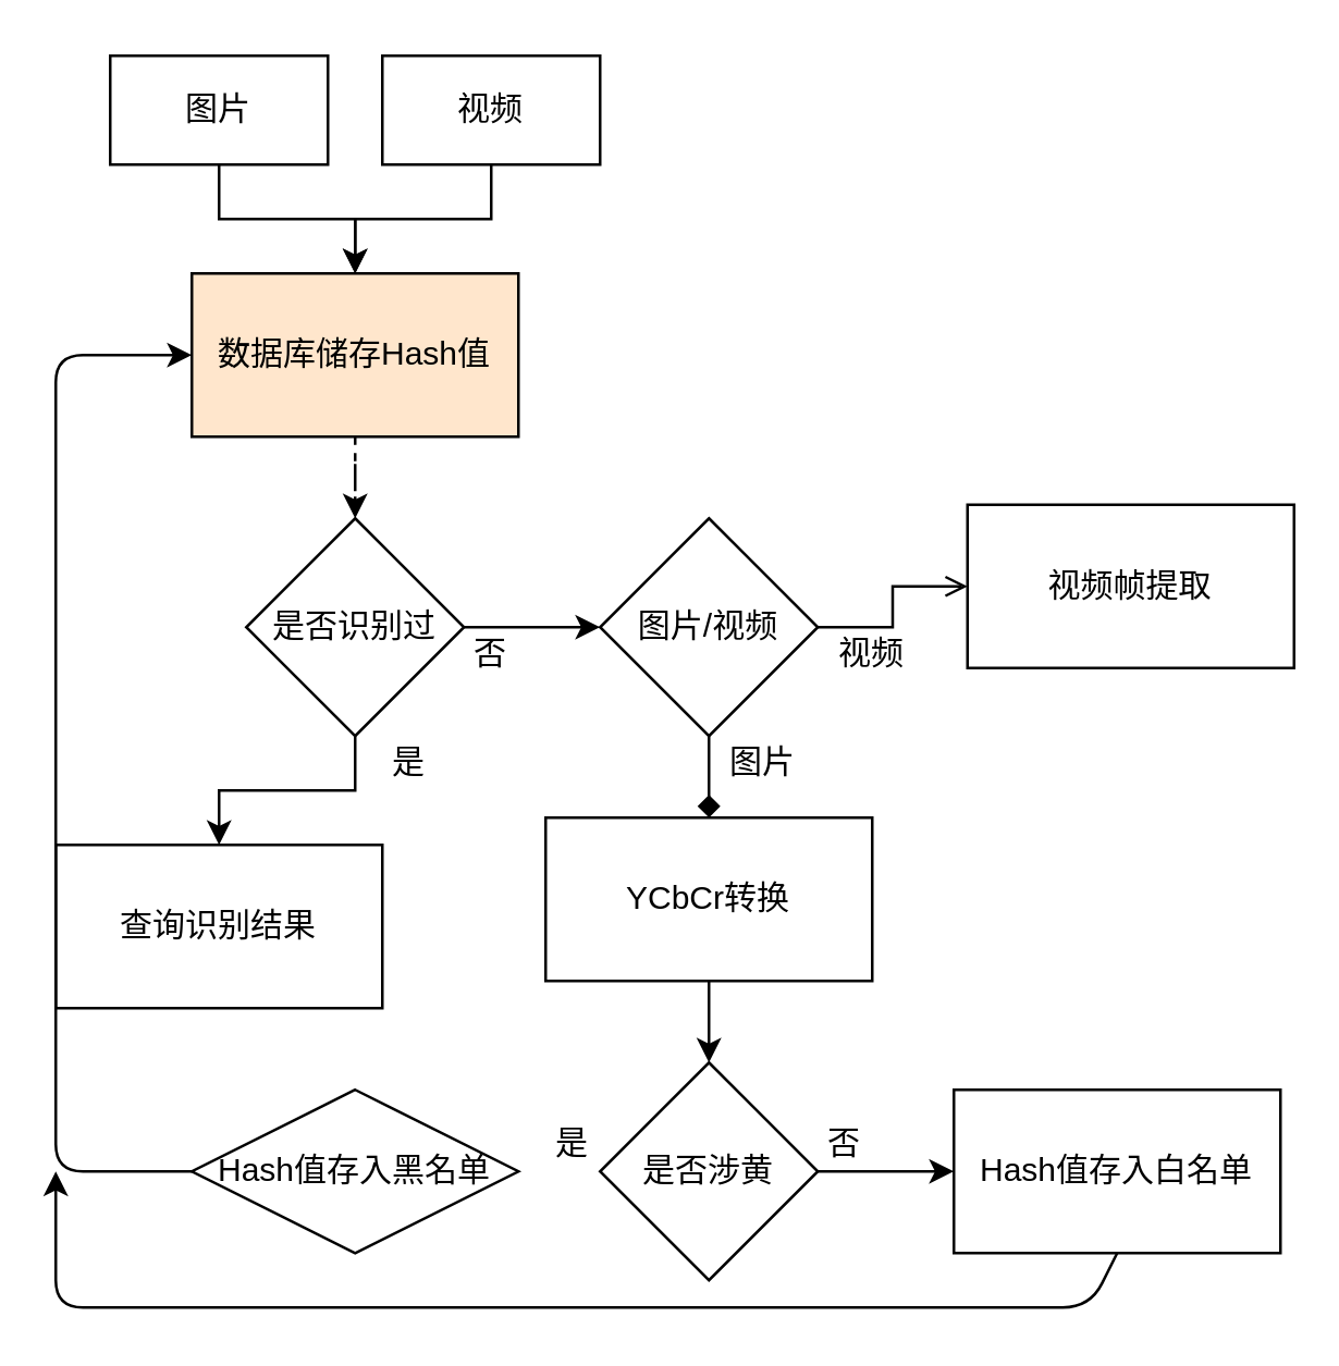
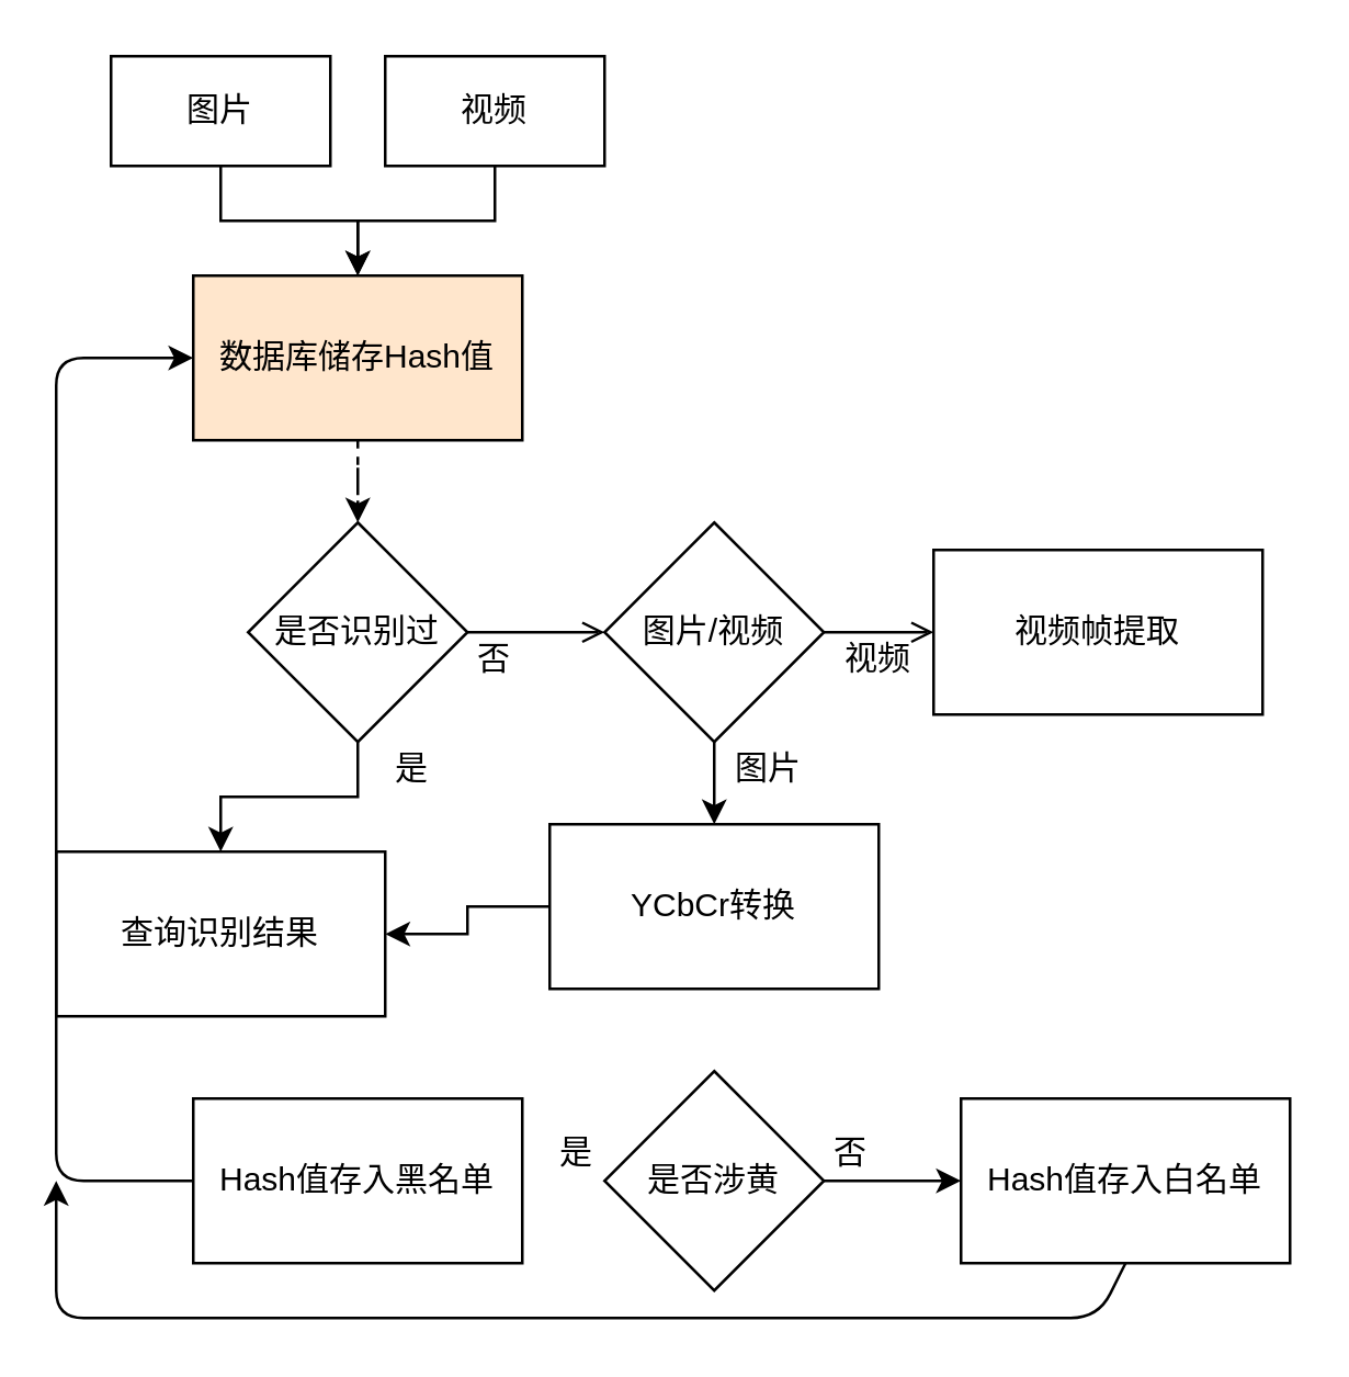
- <mxCell id="20" value="视频帧提取" style="whiteSpace=wrap;html=1;rounded=0;" vertex="1" parent="1"><mxGeometry x="355" y="185" width="120" height="60" as="geometry" /></mxCell>
+ <mxCell id="20" value="视频帧提取" style="whiteSpace=wrap;html=1;rounded=0;" vertex="1" parent="1"><mxGeometry x="340" y="200" width="120" height="60" as="geometry" /></mxCell>
- <mxCell id="9" value="" style="edgeStyle=orthogonalEdgeStyle;rounded=0;orthogonalLoop=1;jettySize=auto;html=1;" edge="1" parent="1" source="10" target="14"><mxGeometry relative="1" as="geometry" /></mxCell>
+ <mxCell id="9" value="" style="edgeStyle=orthogonalEdgeStyle;rounded=0;orthogonalLoop=1;jettySize=auto;html=1;endArrow=open;" edge="1" parent="1" source="10" target="14"><mxGeometry relative="1" as="geometry" /></mxCell>
- <mxCell id="12" value="" style="edgeStyle=orthogonalEdgeStyle;rounded=0;orthogonalLoop=1;jettySize=auto;html=1;endArrow=diamond;" edge="1" parent="1" source="14" target="16"><mxGeometry relative="1" as="geometry" /></mxCell>
+ <mxCell id="12" value="" style="edgeStyle=orthogonalEdgeStyle;rounded=0;orthogonalLoop=1;jettySize=auto;html=1;" edge="1" parent="1" source="14" target="16"><mxGeometry relative="1" as="geometry" /></mxCell>
- <mxCell id="15" value="" style="edgeStyle=orthogonalEdgeStyle;rounded=0;orthogonalLoop=1;jettySize=auto;html=1;" edge="1" parent="1" source="16" target="23"><mxGeometry relative="1" as="geometry" /></mxCell>
+ <mxCell id="15" value="" style="edgeStyle=orthogonalEdgeStyle;rounded=0;orthogonalLoop=1;jettySize=auto;html=1;" edge="1" parent="1" source="16" target="11"><mxGeometry relative="1" as="geometry" /></mxCell>
- <mxCell id="24" value="Hash值存入黑名单" style="rhombus;whiteSpace=wrap;html=1;" vertex="1" parent="1"><mxGeometry x="70" y="400" width="120" height="60" as="geometry" /></mxCell>
+ <mxCell id="24" value="Hash值存入黑名单" style="whiteSpace=wrap;html=1;rounded=0;" vertex="1" parent="1"><mxGeometry x="70" y="400" width="120" height="60" as="geometry" /></mxCell>
